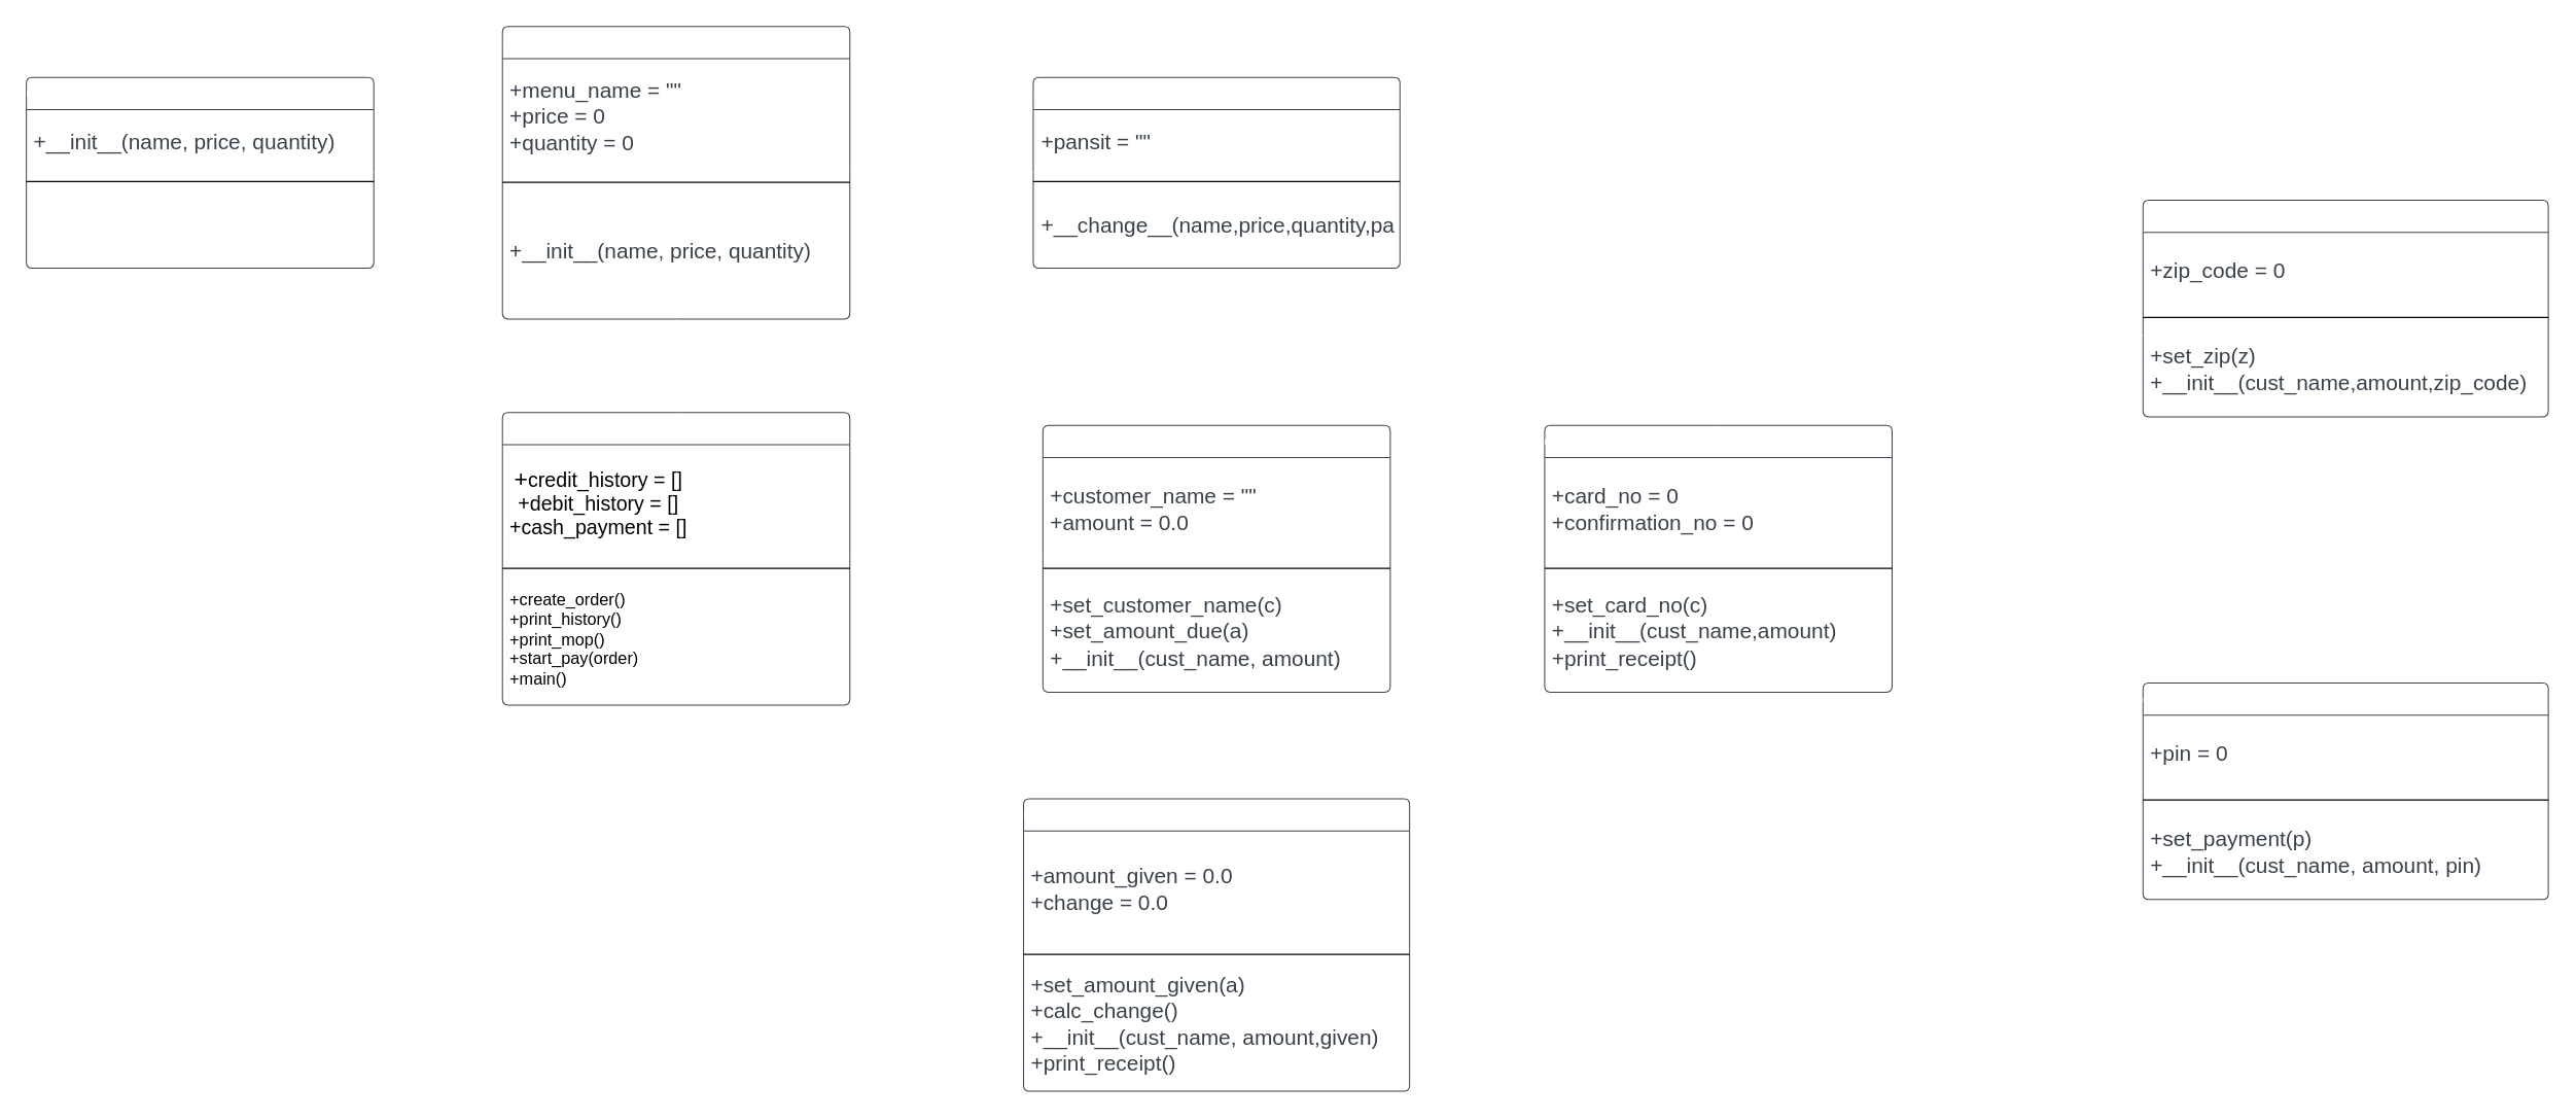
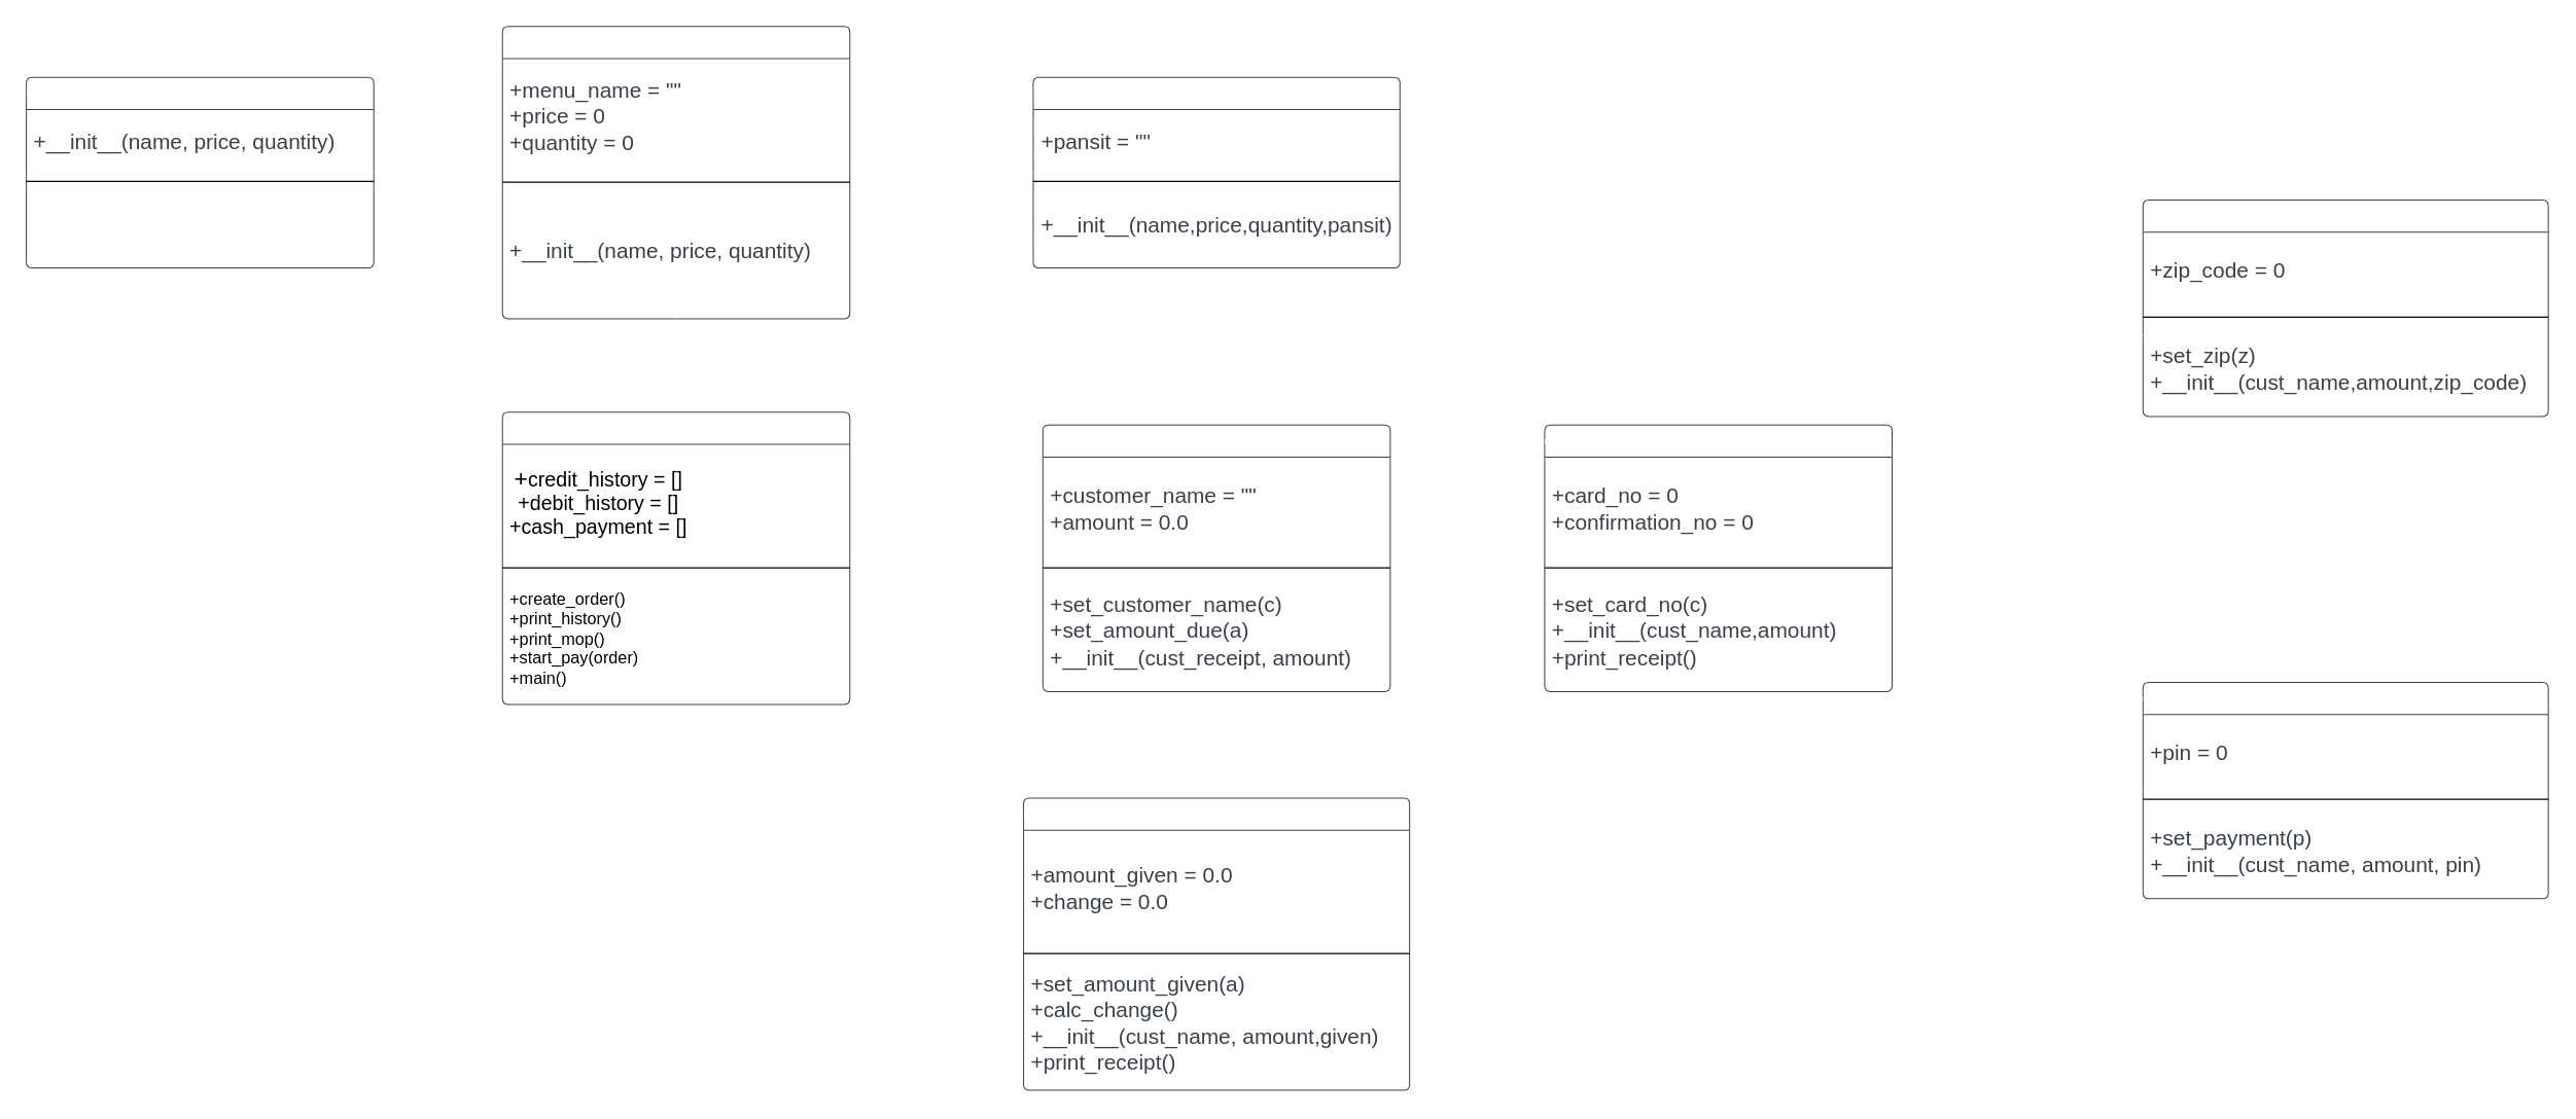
- <mxCell id="6" value="&lt;font color=&quot;#ffffff&quot;&gt;zip&lt;/font&gt;" style="html=1;overflow=block;blockSpacing=1;swimlane;childLayout=stackLayout;horizontal=1;horizontalStack=0;resizeParent=1;resizeParentMax=0;resizeLast=0;collapsible=0;fontStyle=0;marginBottom=0;swimlaneFillColor=#ffffff;startSize=25;whiteSpace=wrap;fontSize=16.7;fontColor=#3a414a;align=left;spacing=0;strokeColor=#3a414a;strokeOpacity=100;rounded=1;absoluteArcSize=1;arcSize=9;strokeWidth=0.8;" vertex="1" parent="1"><mxGeometry x="802.5" y="59.5" width="285" height="148.25" as="geometry" /></mxCell>
+ <mxCell id="6" value="&lt;font color=&quot;#ffffff&quot;&gt;food&lt;/font&gt;" style="html=1;overflow=block;blockSpacing=1;swimlane;childLayout=stackLayout;horizontal=1;horizontalStack=0;resizeParent=1;resizeParentMax=0;resizeLast=0;collapsible=0;fontStyle=0;marginBottom=0;swimlaneFillColor=#ffffff;startSize=25;whiteSpace=wrap;fontSize=16.7;fontColor=#3a414a;align=left;spacing=0;strokeColor=#3a414a;strokeOpacity=100;rounded=1;absoluteArcSize=1;arcSize=9;strokeWidth=0.8;" vertex="1" parent="1"><mxGeometry x="802.5" y="59.5" width="285" height="148.25" as="geometry" /></mxCell>
- <mxCell id="9" value="+__change__(name,price,quantity,pansit)" style="part=1;html=1;resizeHeight=0;strokeColor=none;fillColor=none;align=left;verticalAlign=middle;spacingLeft=4;spacingRight=4;overflow=hidden;rotatable=0;points=[[0,0.5],[1,0.5]];portConstraint=eastwest;swimlaneFillColor=#ffffff;strokeOpacity=100;whiteSpace=wrap;fontSize=16.7;fontColor=#3a414a;" vertex="1" parent="6"><mxGeometry y="85" width="285" height="63.25" as="geometry" /></mxCell>
+ <mxCell id="9" value="+__init__(name,price,quantity,pansit)" style="part=1;html=1;resizeHeight=0;strokeColor=none;fillColor=none;align=left;verticalAlign=middle;spacingLeft=4;spacingRight=4;overflow=hidden;rotatable=0;points=[[0,0.5],[1,0.5]];portConstraint=eastwest;swimlaneFillColor=#ffffff;strokeOpacity=100;whiteSpace=wrap;fontSize=16.7;fontColor=#3a414a;" vertex="1" parent="6"><mxGeometry y="85" width="285" height="63.25" as="geometry" /></mxCell>
- <mxCell id="19" value="+set_customer_name(c)&#10;+set_amount_due(a)&#10;+__init__(cust_name, amount)" style="part=1;html=1;resizeHeight=0;strokeColor=none;fillColor=none;align=left;verticalAlign=middle;spacingLeft=4;spacingRight=4;overflow=hidden;rotatable=0;points=[[0,0.5],[1,0.5]];portConstraint=eastwest;swimlaneFillColor=#ffffff;strokeOpacity=100;whiteSpace=wrap;fontSize=16.7;fontColor=#3a414a;" vertex="1" parent="16"><mxGeometry y="115" width="270" height="92.25" as="geometry" /></mxCell>
+ <mxCell id="19" value="+set_customer_name(c)&#10;+set_amount_due(a)&#10;+__init__(cust_receipt, amount)" style="part=1;html=1;resizeHeight=0;strokeColor=none;fillColor=none;align=left;verticalAlign=middle;spacingLeft=4;spacingRight=4;overflow=hidden;rotatable=0;points=[[0,0.5],[1,0.5]];portConstraint=eastwest;swimlaneFillColor=#ffffff;strokeOpacity=100;whiteSpace=wrap;fontSize=16.7;fontColor=#3a414a;" vertex="1" parent="16"><mxGeometry y="115" width="270" height="92.25" as="geometry" /></mxCell>
